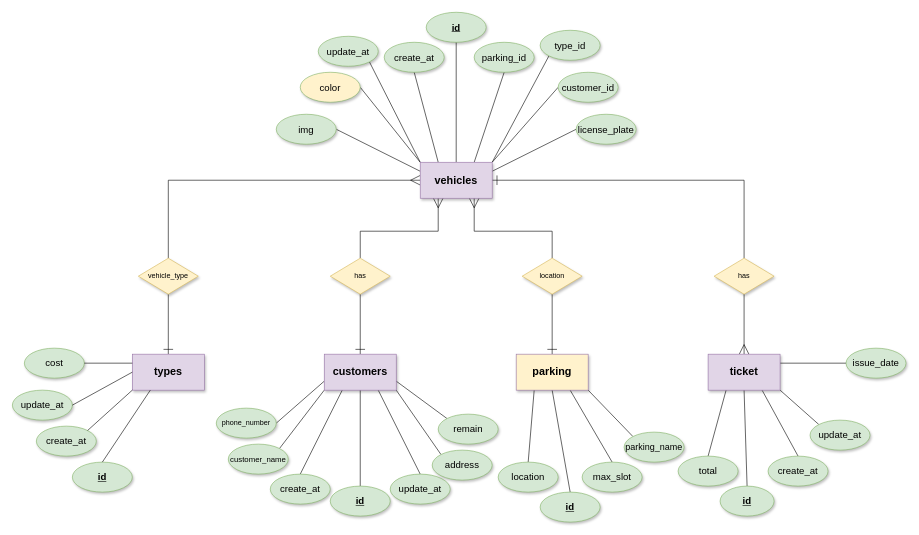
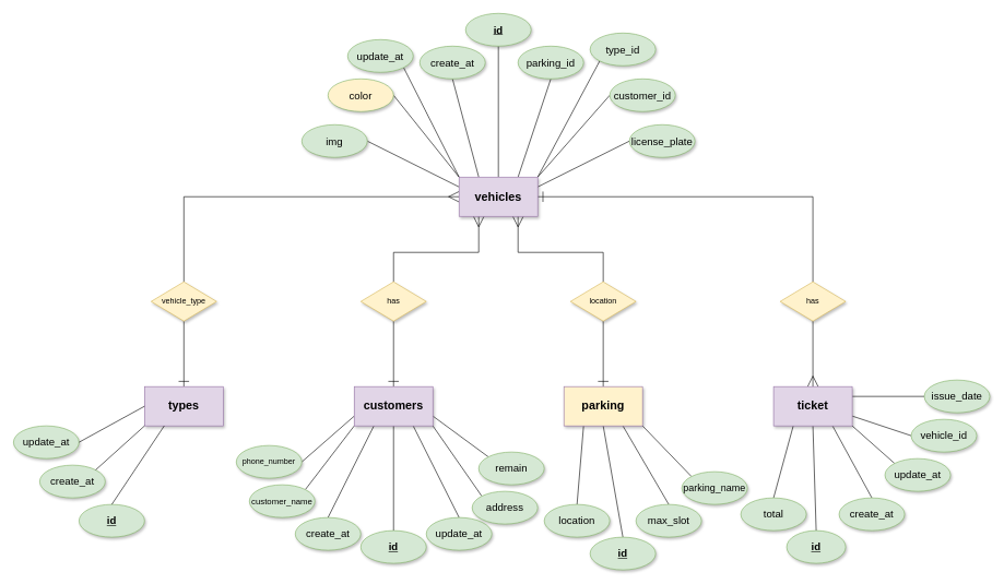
- <mxCell id="60" value="&lt;font style=&quot;font-size: 16px;&quot;&gt;&lt;span style=&quot;font-weight: normal;&quot;&gt;cost&lt;/span&gt;&lt;/font&gt;" style="ellipse;whiteSpace=wrap;html=1;fillColor=#d5e8d4;strokeColor=#82b366;fontStyle=1;shadow=1;" parent="2" vertex="1"><mxGeometry x="20" y="560" width="100" height="50" as="geometry" /></mxCell>
- <mxCell id="71" value="" style="endArrow=none;html=1;rounded=0;entryX=1;entryY=0.5;entryDx=0;entryDy=0;exitX=0;exitY=0.25;exitDx=0;exitDy=0;" parent="2" source="39" target="60" edge="1"><mxGeometry width="50" height="50" relative="1" as="geometry"><mxPoint x="340" y="740" as="sourcePoint" /><mxPoint x="260" y="860" as="targetPoint" /></mxGeometry></mxCell>
+ <mxCell id="15" value="" style="endArrow=none;html=1;rounded=0;entryX=0;entryY=0.5;entryDx=0;entryDy=0;exitX=1;exitY=0.75;exitDx=0;exitDy=0;" parent="2" source="40" target="78" edge="1"><mxGeometry width="50" height="50" relative="1" as="geometry"><mxPoint x="1290" y="640" as="sourcePoint" /><mxPoint x="1395" y="707" as="targetPoint" /></mxGeometry></mxCell>
+ <mxCell id="78" value="&lt;span style=&quot;font-size: 16px; font-weight: 400;&quot;&gt;vehicle_id&lt;/span&gt;" style="ellipse;whiteSpace=wrap;html=1;fillColor=#d5e8d4;strokeColor=#82b366;fontStyle=1;shadow=1;" parent="2" vertex="1"><mxGeometry x="1370" y="620" width="100" height="50" as="geometry" /></mxCell>
